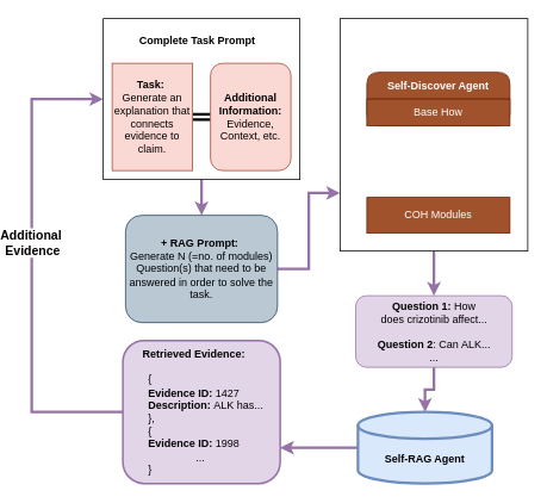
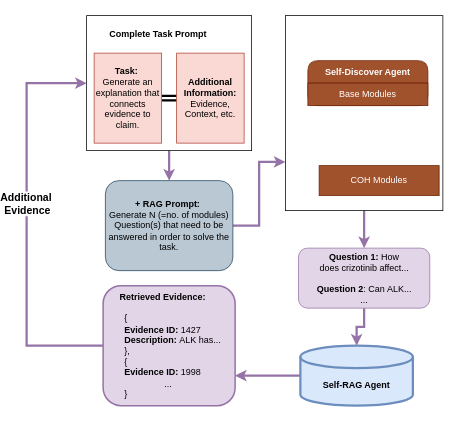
- <mxCell id="9" value="&lt;b&gt;Complete Task Prompt&lt;/b&gt;" style="text;html=1;align=center;verticalAlign=middle;resizable=0;points=[];autosize=1;strokeColor=none;fillColor=none;" parent="1" vertex="1"><mxGeometry x="130" y="30" width="150" height="30" as="geometry" /></mxCell>
+ <mxCell id="9" value="&lt;b&gt;Complete Task Prompt&lt;/b&gt;" style="text;html=1;align=center;verticalAlign=middle;resizable=0;points=[];autosize=1;strokeColor=none;fillColor=none;" parent="1" vertex="1"><mxGeometry x="120" y="30" width="150" height="30" as="geometry" /></mxCell>
- <mxCell id="13" value="Base How" style="text;strokeColor=#6D1F00;fillColor=#a0522d;align=center;verticalAlign=middle;spacingLeft=4;spacingRight=4;overflow=hidden;points=[[0,0.5],[1,0.5]];portConstraint=eastwest;rotatable=0;whiteSpace=wrap;html=1;fontColor=#ffffff;" parent="12" vertex="1"><mxGeometry y="30" width="160" height="30" as="geometry" /></mxCell>
+ <mxCell id="13" value="Base Modules" style="text;strokeColor=#6D1F00;fillColor=#a0522d;align=center;verticalAlign=middle;spacingLeft=4;spacingRight=4;overflow=hidden;points=[[0,0.5],[1,0.5]];portConstraint=eastwest;rotatable=0;whiteSpace=wrap;html=1;fontColor=#ffffff;" parent="12" vertex="1"><mxGeometry y="30" width="160" height="30" as="geometry" /></mxCell>
- <mxCell id="4" value="&lt;b&gt;Additional Information: &lt;/b&gt;Evidence, Context, etc." style="whiteSpace=wrap;html=1;fillColor=#fad9d5;strokeColor=#ae4132;rounded=1;" parent="1" vertex="1"><mxGeometry x="220" y="70" width="90" height="120" as="geometry" /></mxCell>
+ <mxCell id="4" value="&lt;b&gt;Additional Information: &lt;/b&gt;Evidence, Context, etc." style="rounded=0;whiteSpace=wrap;html=1;fillColor=#fad9d5;strokeColor=#ae4132;" parent="1" vertex="1"><mxGeometry x="220" y="70" width="90" height="120" as="geometry" /></mxCell>
- <mxCell id="14" value="COH Modules" style="text;strokeColor=#6D1F00;fillColor=#a0522d;align=center;verticalAlign=middle;spacingLeft=4;spacingRight=4;overflow=hidden;points=[[0,0.5],[1,0.5]];portConstraint=eastwest;rotatable=0;whiteSpace=wrap;html=1;fontColor=#ffffff;" parent="1" vertex="1"><mxGeometry x="395" y="220" width="160" height="40" as="geometry" /></mxCell>
+ <mxCell id="14" value="COH Modules" style="text;strokeColor=#6D1F00;fillColor=#a0522d;align=center;verticalAlign=middle;spacingLeft=4;spacingRight=4;overflow=hidden;points=[[0,0.5],[1,0.5]];portConstraint=eastwest;rotatable=0;whiteSpace=wrap;html=1;fontColor=#ffffff;" parent="1" vertex="1"><mxGeometry x="410" y="220" width="160" height="40" as="geometry" /></mxCell>
